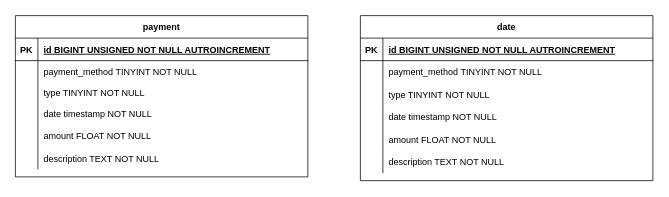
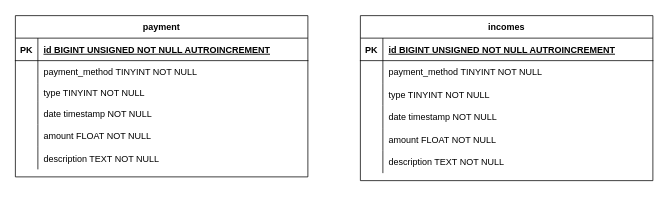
- <mxCell id="21" value="date" style="shape=table;startSize=30;container=1;collapsible=1;childLayout=tableLayout;fixedRows=1;rowLines=0;fontStyle=1;align=center;resizeLast=1;" parent="1" vertex="1"><mxGeometry x="480" y="20" width="390" height="220" as="geometry" /></mxCell>
+ <mxCell id="21" value="incomes" style="shape=table;startSize=30;container=1;collapsible=1;childLayout=tableLayout;fixedRows=1;rowLines=0;fontStyle=1;align=center;resizeLast=1;" parent="1" vertex="1"><mxGeometry x="480" y="20" width="390" height="220" as="geometry" /></mxCell>
